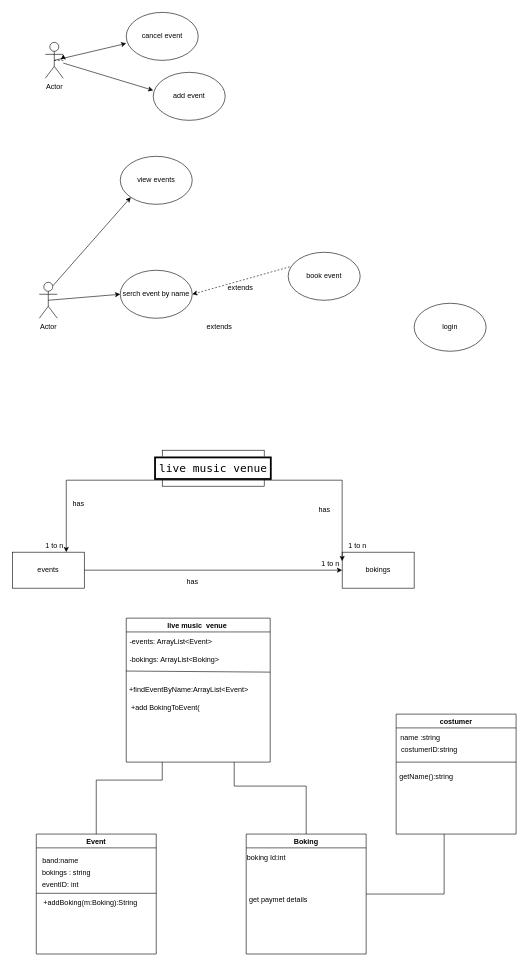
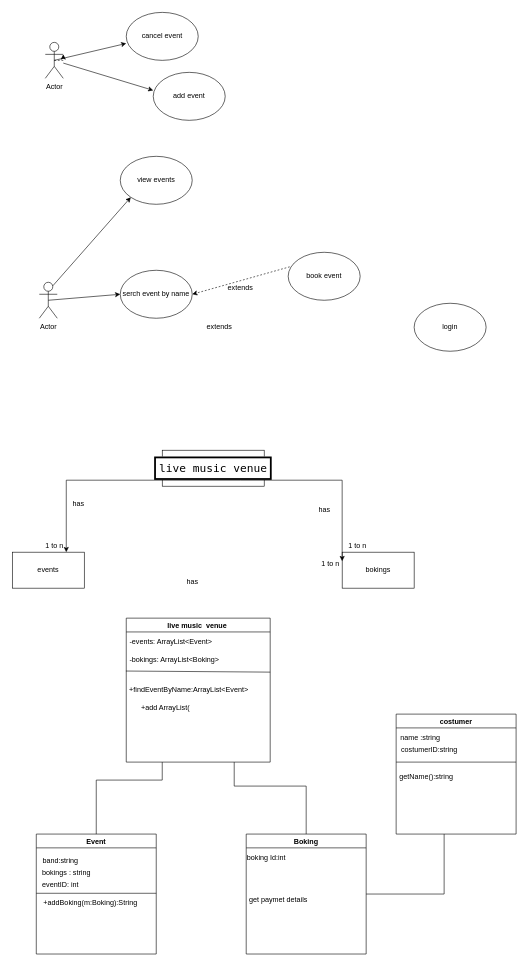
- <mxCell id="7" value="" style="endArrow=classic;html=1;rounded=0;exitX=1;exitY=0.5;exitDx=0;exitDy=0;entryX=0;entryY=0.5;entryDx=0;entryDy=0;" edge="1" parent="1" source="3" target="4"><mxGeometry width="50" height="50" relative="1" as="geometry"><mxPoint x="400" y="800" as="sourcePoint" /><mxPoint x="450" y="750" as="targetPoint" /></mxGeometry></mxCell>
- <mxCell id="18" value="+add BokingToEvent(" style="text;html=1;align=center;verticalAlign=middle;resizable=0;points=[];autosize=1;strokeColor=none;fillColor=none;" vertex="1" parent="14"><mxGeometry x="-5" y="135" width="140" height="30" as="geometry" /></mxCell>
+ <mxCell id="18" value="+add ArrayList(" style="text;html=1;align=center;verticalAlign=middle;resizable=0;points=[];autosize=1;strokeColor=none;fillColor=none;" vertex="1" parent="14"><mxGeometry x="-5" y="135" width="140" height="30" as="geometry" /></mxCell>
- <mxCell id="37" value="band:name" style="text;html=1;align=center;verticalAlign=middle;resizable=0;points=[];autosize=1;strokeColor=none;fillColor=none;" vertex="1" parent="36"><mxGeometry y="30" width="80" height="30" as="geometry" /></mxCell>
+ <mxCell id="37" value="band:string" style="text;html=1;align=center;verticalAlign=middle;resizable=0;points=[];autosize=1;strokeColor=none;fillColor=none;" vertex="1" parent="36"><mxGeometry y="30" width="80" height="30" as="geometry" /></mxCell>
